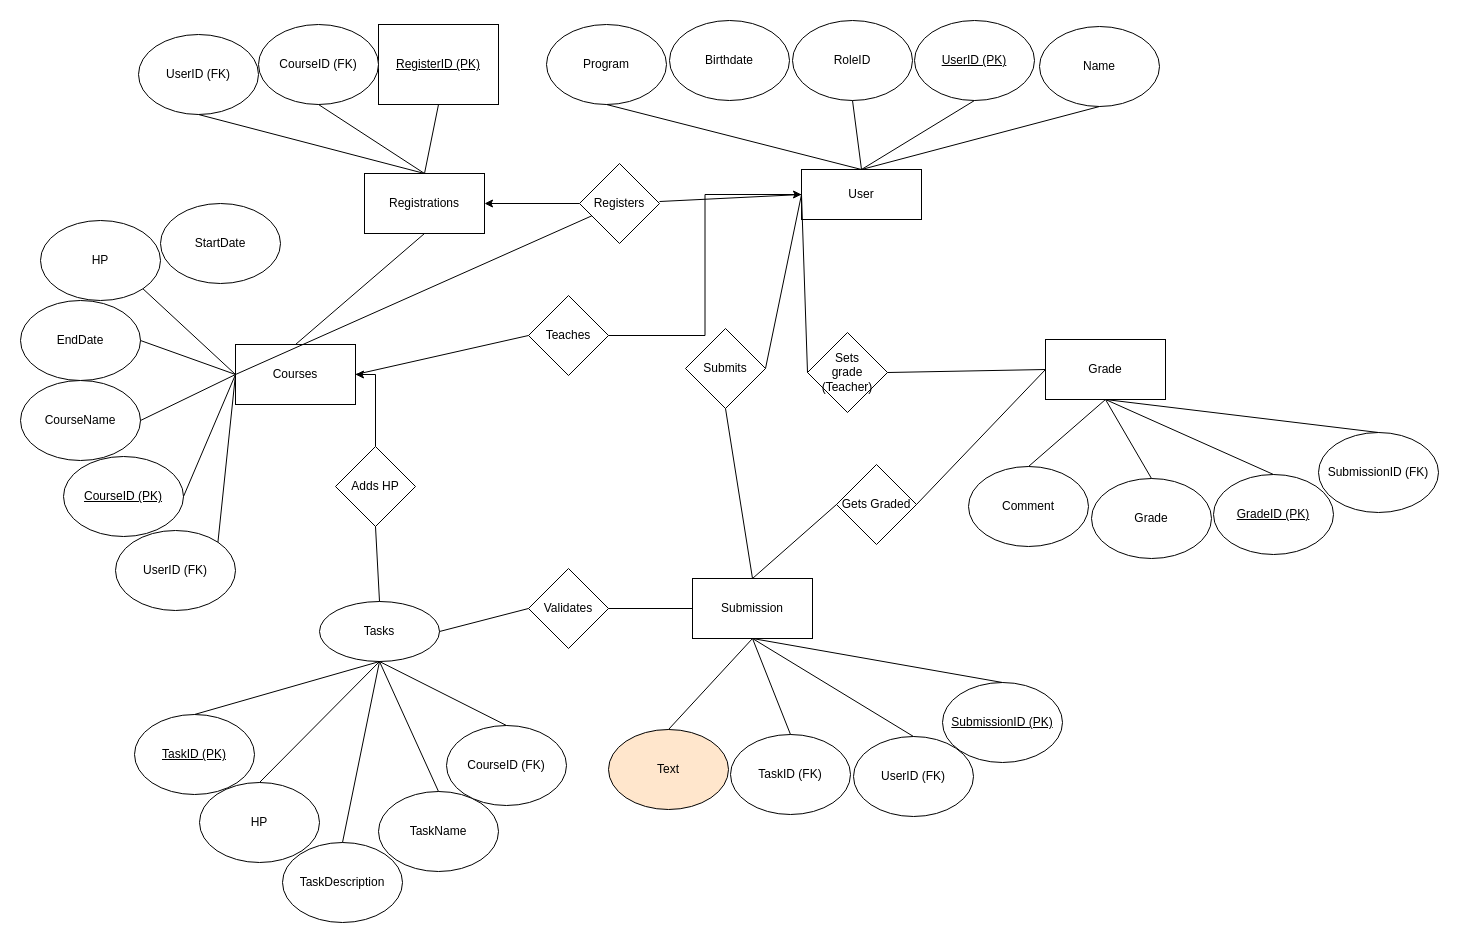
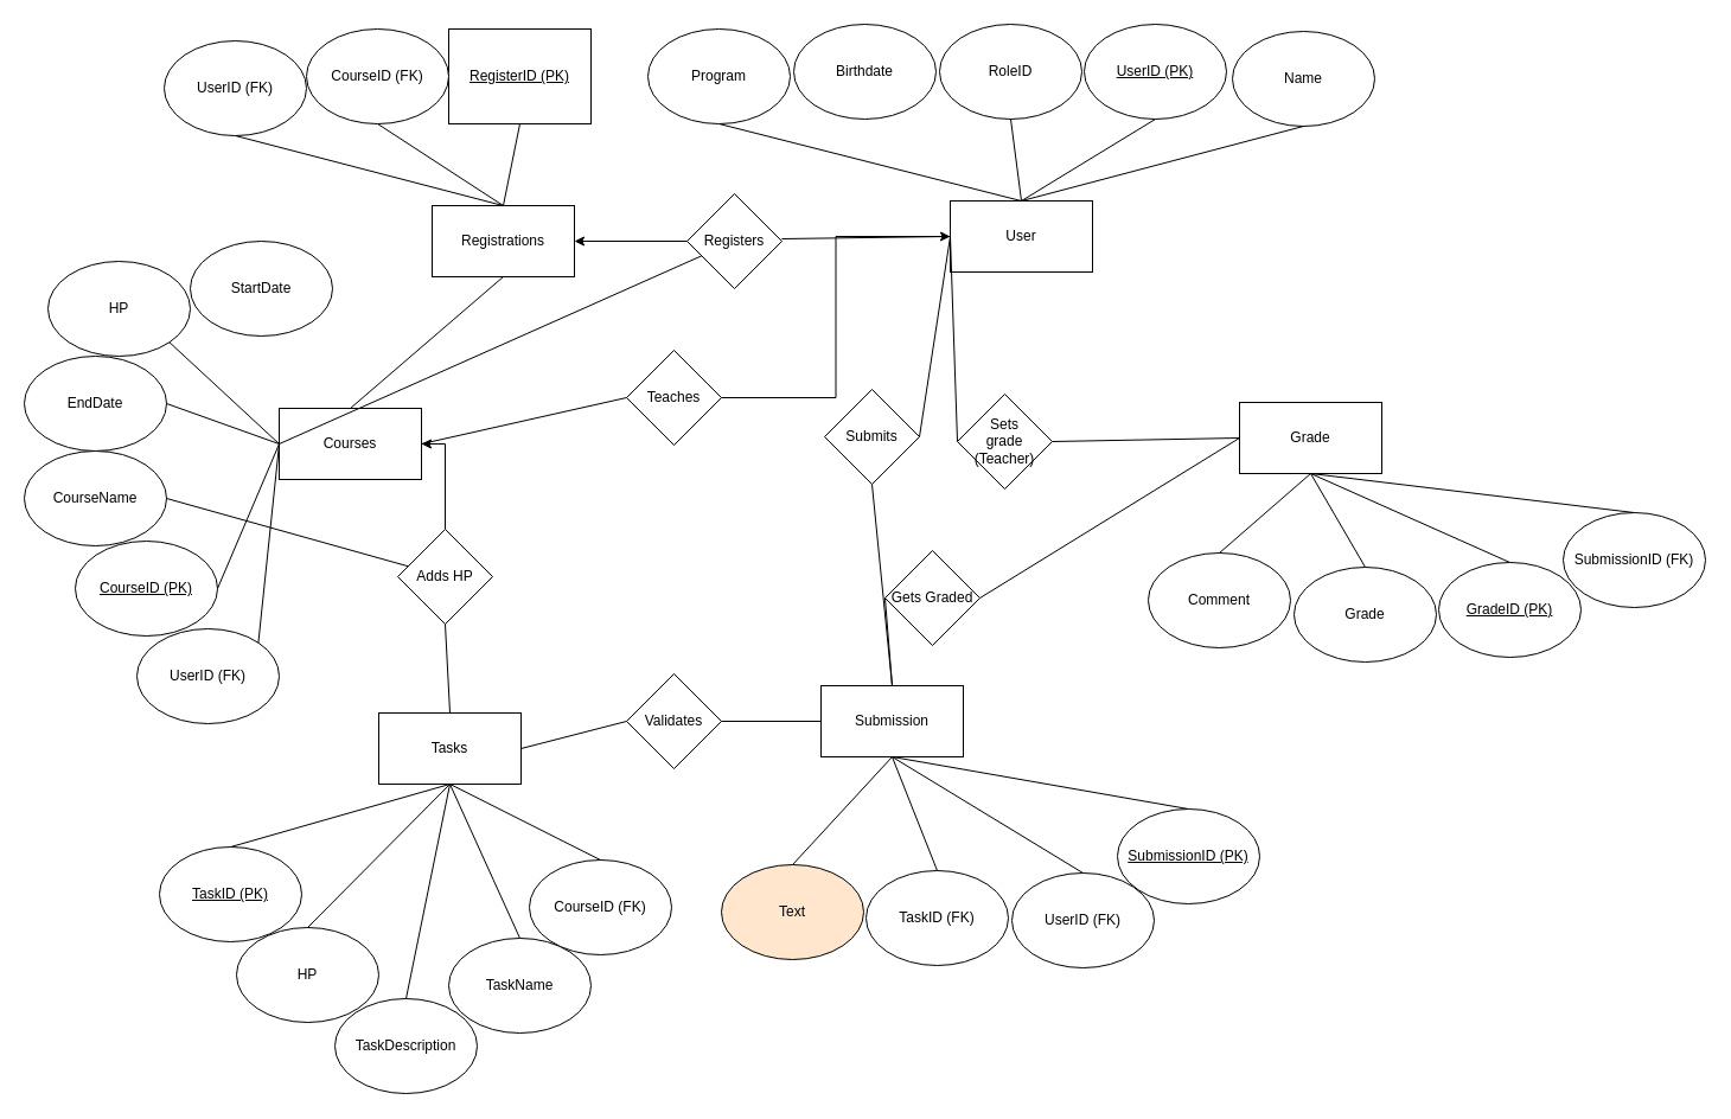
- <mxCell id="2" value="User" style="rounded=0;whiteSpace=wrap;html=1;" parent="1" vertex="1"><mxGeometry x="801" y="169" width="120" height="50" as="geometry" /></mxCell>
+ <mxCell id="2" value="User" style="rounded=0;whiteSpace=wrap;html=1;" parent="1" vertex="1"><mxGeometry x="801" y="169" width="120" height="60" as="geometry" /></mxCell>
- <mxCell id="69" value="Submits" style="rhombus;whiteSpace=wrap;html=1;" vertex="1" parent="1"><mxGeometry x="685" y="328" width="80" height="80" as="geometry" /></mxCell>
+ <mxCell id="69" value="Submits" style="rhombus;whiteSpace=wrap;html=1;" vertex="1" parent="1"><mxGeometry x="695" y="328" width="80" height="80" as="geometry" /></mxCell>
- <mxCell id="22" value="" style="endArrow=none;html=1;rounded=0;exitX=1;exitY=0.5;exitDx=0;exitDy=0;entryX=0;entryY=0.5;entryDx=0;entryDy=0;" parent="1" source="16" target="6" edge="1"><mxGeometry width="50" height="50" relative="1" as="geometry"><mxPoint x="380" y="296" as="sourcePoint" /><mxPoint x="430" y="246" as="targetPoint" /></mxGeometry></mxCell>
+ <mxCell id="22" value="" style="endArrow=none;html=1;rounded=0;exitX=1;exitY=0.5;exitDx=0;exitDy=0;" parent="1" source="16" target="65" edge="1"><mxGeometry width="50" height="50" relative="1" as="geometry"><mxPoint x="380" y="296" as="sourcePoint" /><mxPoint x="430" y="246" as="targetPoint" /></mxGeometry></mxCell>
- <mxCell id="80" value="Gets Graded" style="rhombus;whiteSpace=wrap;html=1;" vertex="1" parent="1"><mxGeometry x="836" y="464" width="80" height="80" as="geometry" /></mxCell>
+ <mxCell id="80" value="Gets Graded" style="rhombus;whiteSpace=wrap;html=1;" vertex="1" parent="1"><mxGeometry x="746" y="464" width="80" height="80" as="geometry" /></mxCell>
- <mxCell id="8" value="Tasks" style="ellipse;whiteSpace=wrap;html=1;" parent="1" vertex="1"><mxGeometry x="319" y="601" width="120" height="60" as="geometry" /></mxCell>
+ <mxCell id="8" value="Tasks" style="rounded=0;whiteSpace=wrap;html=1;" parent="1" vertex="1"><mxGeometry x="319" y="601" width="120" height="60" as="geometry" /></mxCell>
